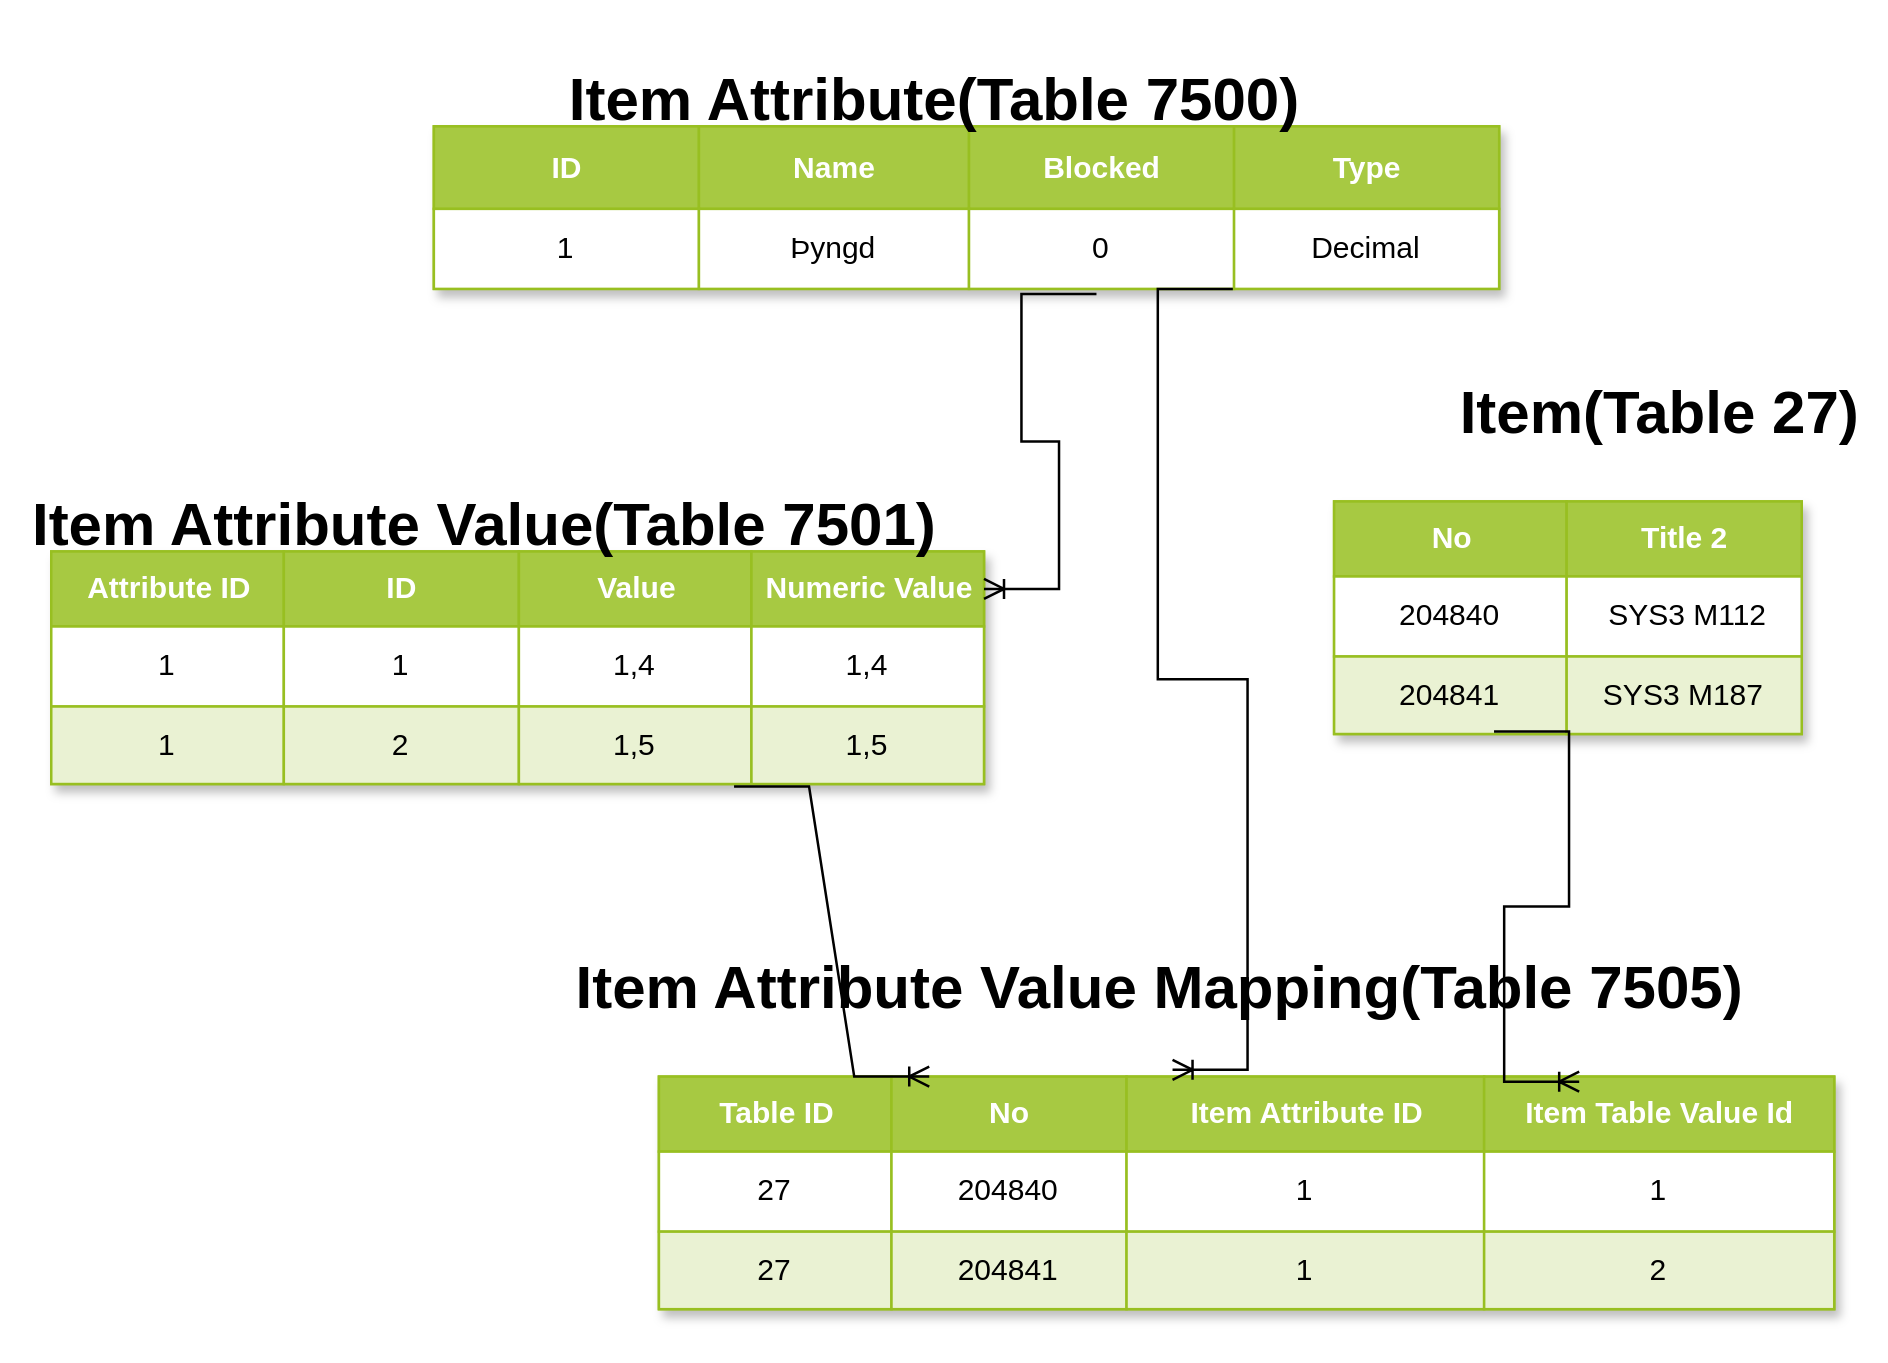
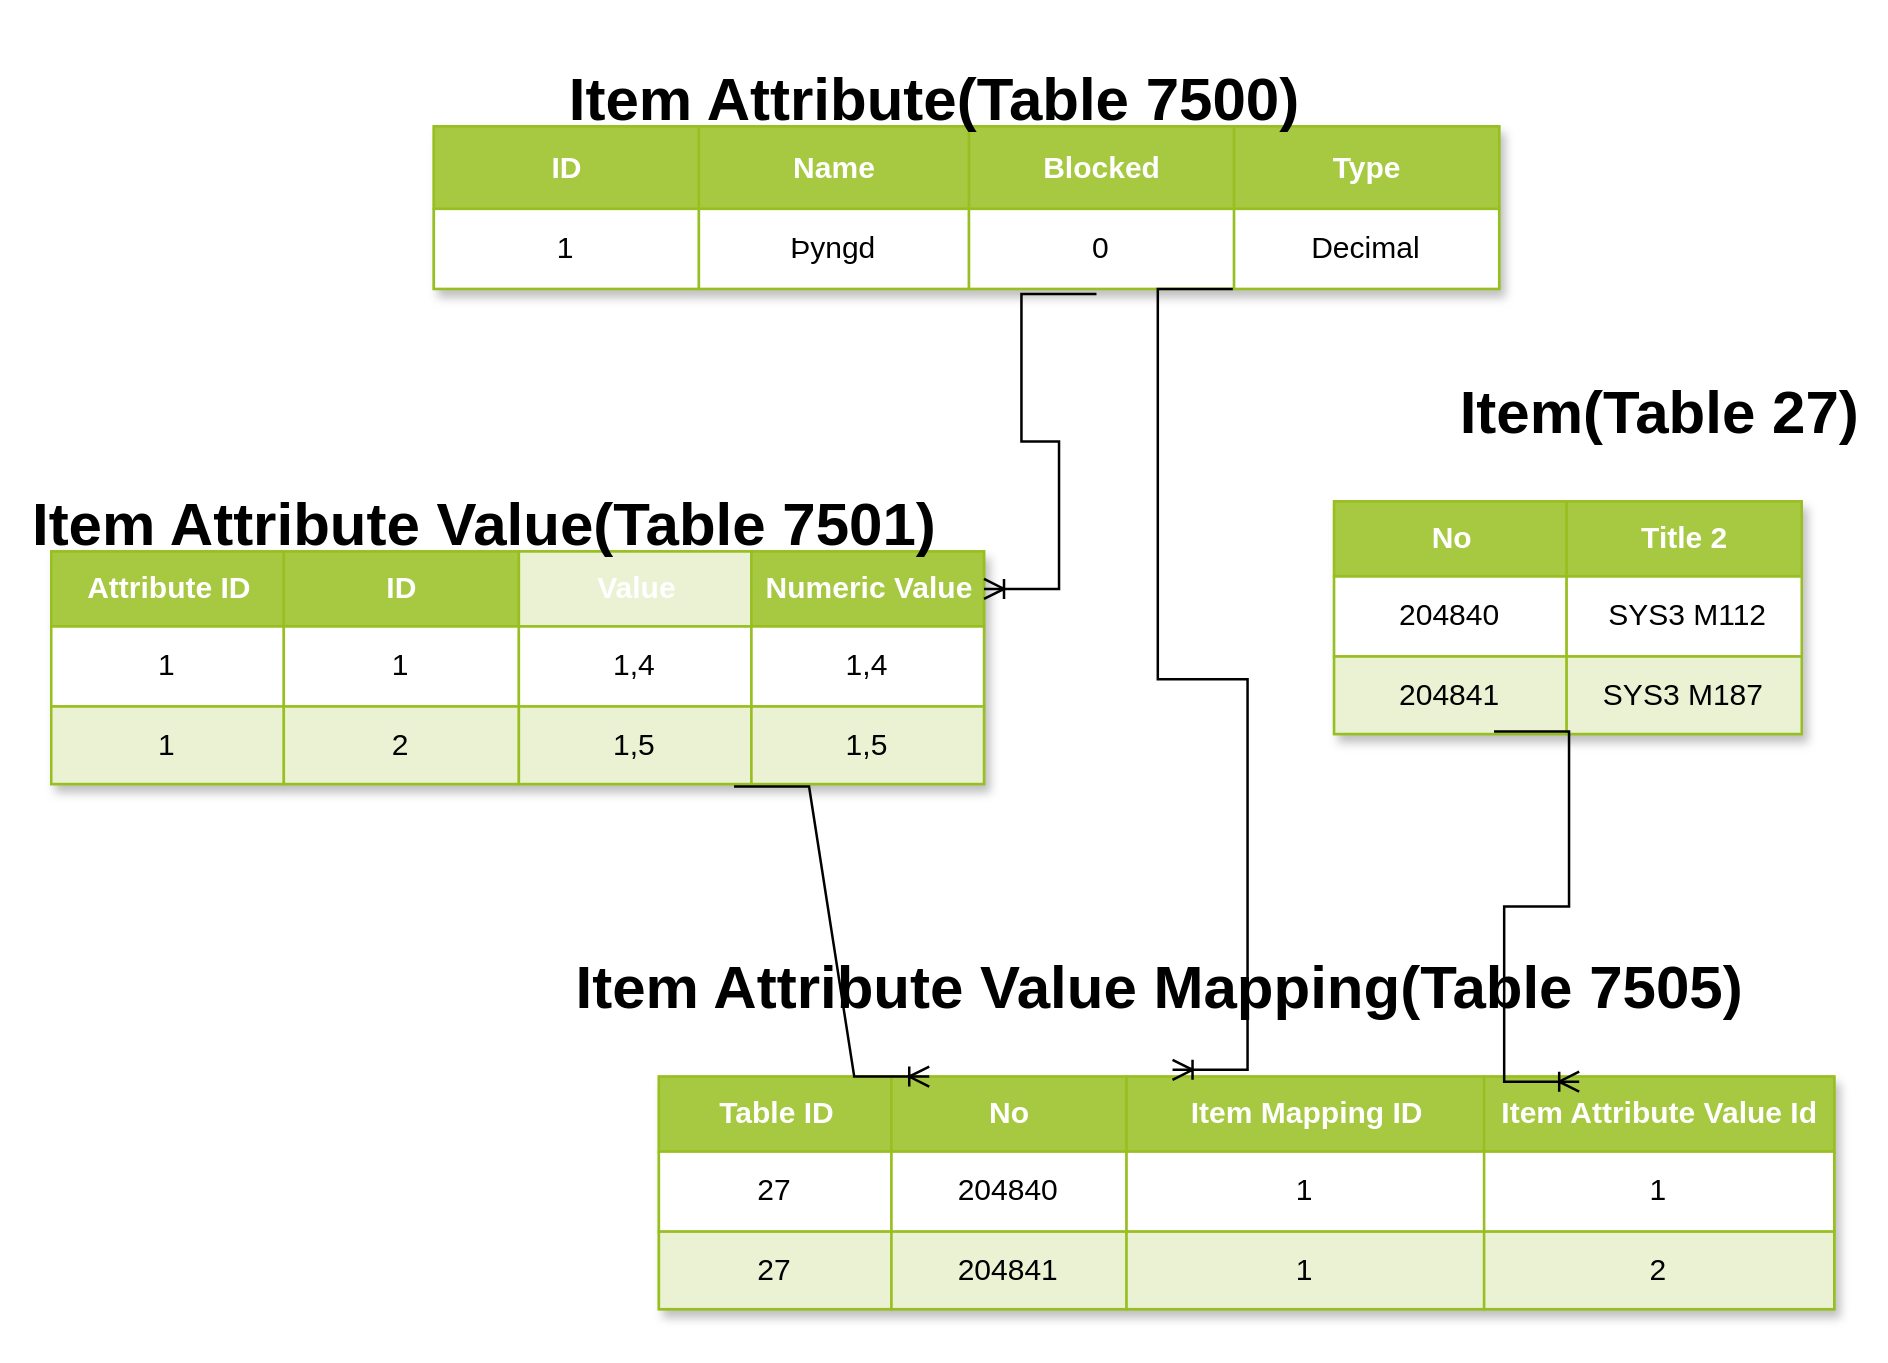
- <mxCell id="17" value="Value" style="connectable=0;recursiveResize=0;strokeColor=inherit;fillColor=#A7C942;align=center;fontStyle=1;fontColor=#FFFFFF;html=1;" parent="14" vertex="1"><mxGeometry x="187" width="93" height="30" as="geometry"><mxRectangle width="93" height="30" as="alternateBounds" /></mxGeometry></mxCell>
+ <mxCell id="17" value="Value" style="connectable=0;recursiveResize=0;strokeColor=inherit;fillColor=#eaf2d3;align=center;fontStyle=1;fontColor=#FFFFFF;html=1;" parent="14" vertex="1"><mxGeometry x="187" width="93" height="30" as="geometry"><mxRectangle width="93" height="30" as="alternateBounds" /></mxGeometry></mxCell>
- <mxCell id="36" value="Item Attribute ID" style="connectable=0;recursiveResize=0;strokeColor=inherit;fillColor=#A7C942;align=center;fontStyle=1;fontColor=#FFFFFF;html=1;" parent="33" vertex="1"><mxGeometry x="187" width="143" height="30" as="geometry"><mxRectangle width="143" height="30" as="alternateBounds" /></mxGeometry></mxCell>
+ <mxCell id="36" value="Item Mapping ID" style="connectable=0;recursiveResize=0;strokeColor=inherit;fillColor=#A7C942;align=center;fontStyle=1;fontColor=#FFFFFF;html=1;" parent="33" vertex="1"><mxGeometry x="187" width="143" height="30" as="geometry"><mxRectangle width="143" height="30" as="alternateBounds" /></mxGeometry></mxCell>
- <mxCell id="37" value="Item Table Value Id" style="connectable=0;recursiveResize=0;strokeColor=inherit;fillColor=#A7C942;align=center;fontStyle=1;fontColor=#FFFFFF;html=1;" parent="33" vertex="1"><mxGeometry x="330" width="140" height="30" as="geometry"><mxRectangle width="140" height="30" as="alternateBounds" /></mxGeometry></mxCell>
+ <mxCell id="37" value="Item Attribute Value Id" style="connectable=0;recursiveResize=0;strokeColor=inherit;fillColor=#A7C942;align=center;fontStyle=1;fontColor=#FFFFFF;html=1;" parent="33" vertex="1"><mxGeometry x="330" width="140" height="30" as="geometry"><mxRectangle width="140" height="30" as="alternateBounds" /></mxGeometry></mxCell>
